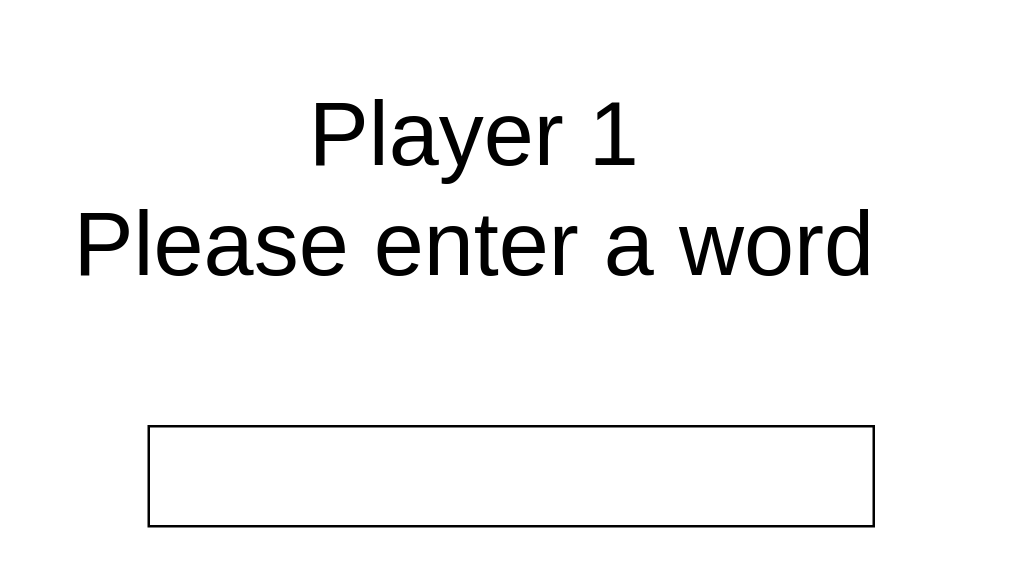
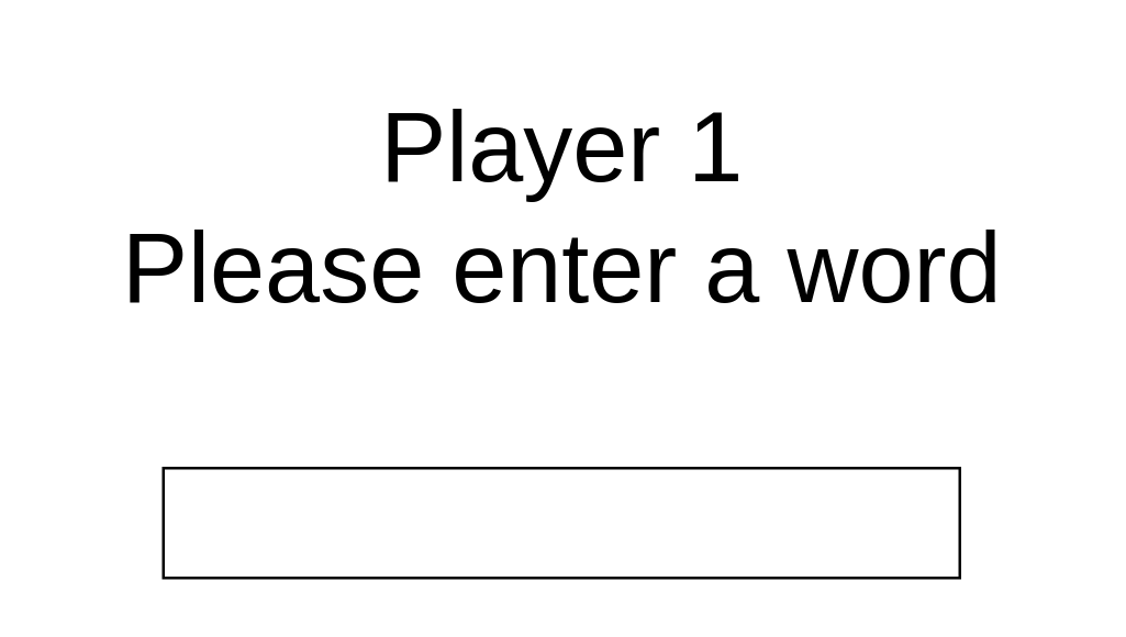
- <mxCell id="3" value="&lt;span style=&quot;font-size: 36px&quot;&gt;Player 1&lt;br&gt;Please enter a word&lt;br&gt;&lt;/span&gt;" style="text;html=1;strokeColor=none;fillColor=none;align=center;verticalAlign=middle;whiteSpace=wrap;rounded=0;" parent="1" vertex="1"><mxGeometry x="5.5" y="20" width="367" height="110" as="geometry" /></mxCell>
+ <mxCell id="3" value="&lt;span style=&quot;font-size: 36px&quot;&gt;Player 1&lt;br&gt;Please enter a word&lt;br&gt;&lt;/span&gt;" style="text;html=1;strokeColor=none;fillColor=none;align=center;verticalAlign=middle;whiteSpace=wrap;rounded=0;" parent="1" vertex="1"><mxGeometry x="20.5" y="20" width="367" height="110" as="geometry" /></mxCell>
